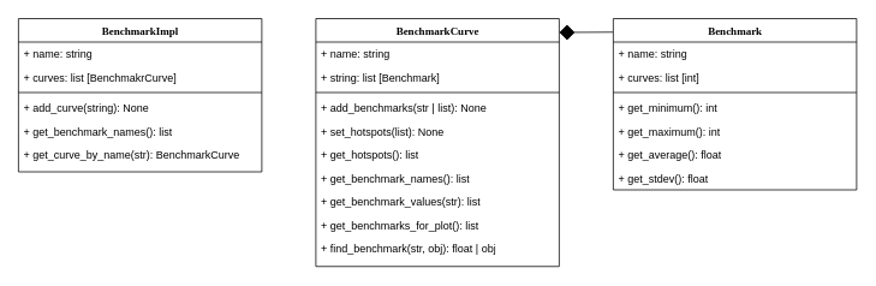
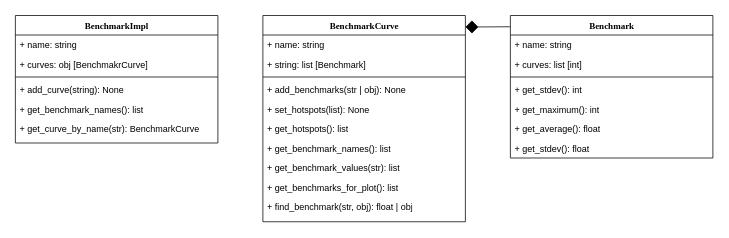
- <mxCell id="16" value="+ curves: list [BenchmakrCurve]" style="text;html=1;strokeColor=none;fillColor=none;align=left;verticalAlign=top;spacingLeft=4;spacingRight=4;whiteSpace=wrap;overflow=hidden;rotatable=0;points=[[0,0.5],[1,0.5]];portConstraint=eastwest;" vertex="1" parent="14"><mxGeometry y="52" width="270" height="26" as="geometry" /></mxCell>
+ <mxCell id="16" value="+ curves: obj [BenchmakrCurve]" style="text;html=1;strokeColor=none;fillColor=none;align=left;verticalAlign=top;spacingLeft=4;spacingRight=4;whiteSpace=wrap;overflow=hidden;rotatable=0;points=[[0,0.5],[1,0.5]];portConstraint=eastwest;" vertex="1" parent="14"><mxGeometry y="52" width="270" height="26" as="geometry" /></mxCell>
- <mxCell id="7" value="+ add_benchmarks(str | list): None" style="text;html=1;strokeColor=none;fillColor=none;align=left;verticalAlign=top;spacingLeft=4;spacingRight=4;whiteSpace=wrap;overflow=hidden;rotatable=0;points=[[0,0.5],[1,0.5]];portConstraint=eastwest;" vertex="1" parent="3"><mxGeometry y="86" width="270" height="26" as="geometry" /></mxCell>
+ <mxCell id="7" value="+ add_benchmarks(str | obj): None" style="text;html=1;strokeColor=none;fillColor=none;align=left;verticalAlign=top;spacingLeft=4;spacingRight=4;whiteSpace=wrap;overflow=hidden;rotatable=0;points=[[0,0.5],[1,0.5]];portConstraint=eastwest;" vertex="1" parent="3"><mxGeometry y="86" width="270" height="26" as="geometry" /></mxCell>
- <mxCell id="25" value="&lt;div&gt;+ get_minimum(): int&lt;br&gt;&lt;/div&gt;" style="text;html=1;strokeColor=none;fillColor=none;align=left;verticalAlign=top;spacingLeft=4;spacingRight=4;whiteSpace=wrap;overflow=hidden;rotatable=0;points=[[0,0.5],[1,0.5]];portConstraint=eastwest;" vertex="1" parent="21"><mxGeometry y="86" width="270" height="26" as="geometry" /></mxCell>
+ <mxCell id="25" value="&lt;div&gt;+ get_stdev(): int&lt;br&gt;&lt;/div&gt;" style="text;html=1;strokeColor=none;fillColor=none;align=left;verticalAlign=top;spacingLeft=4;spacingRight=4;whiteSpace=wrap;overflow=hidden;rotatable=0;points=[[0,0.5],[1,0.5]];portConstraint=eastwest;" vertex="1" parent="21"><mxGeometry y="86" width="270" height="26" as="geometry" /></mxCell>
